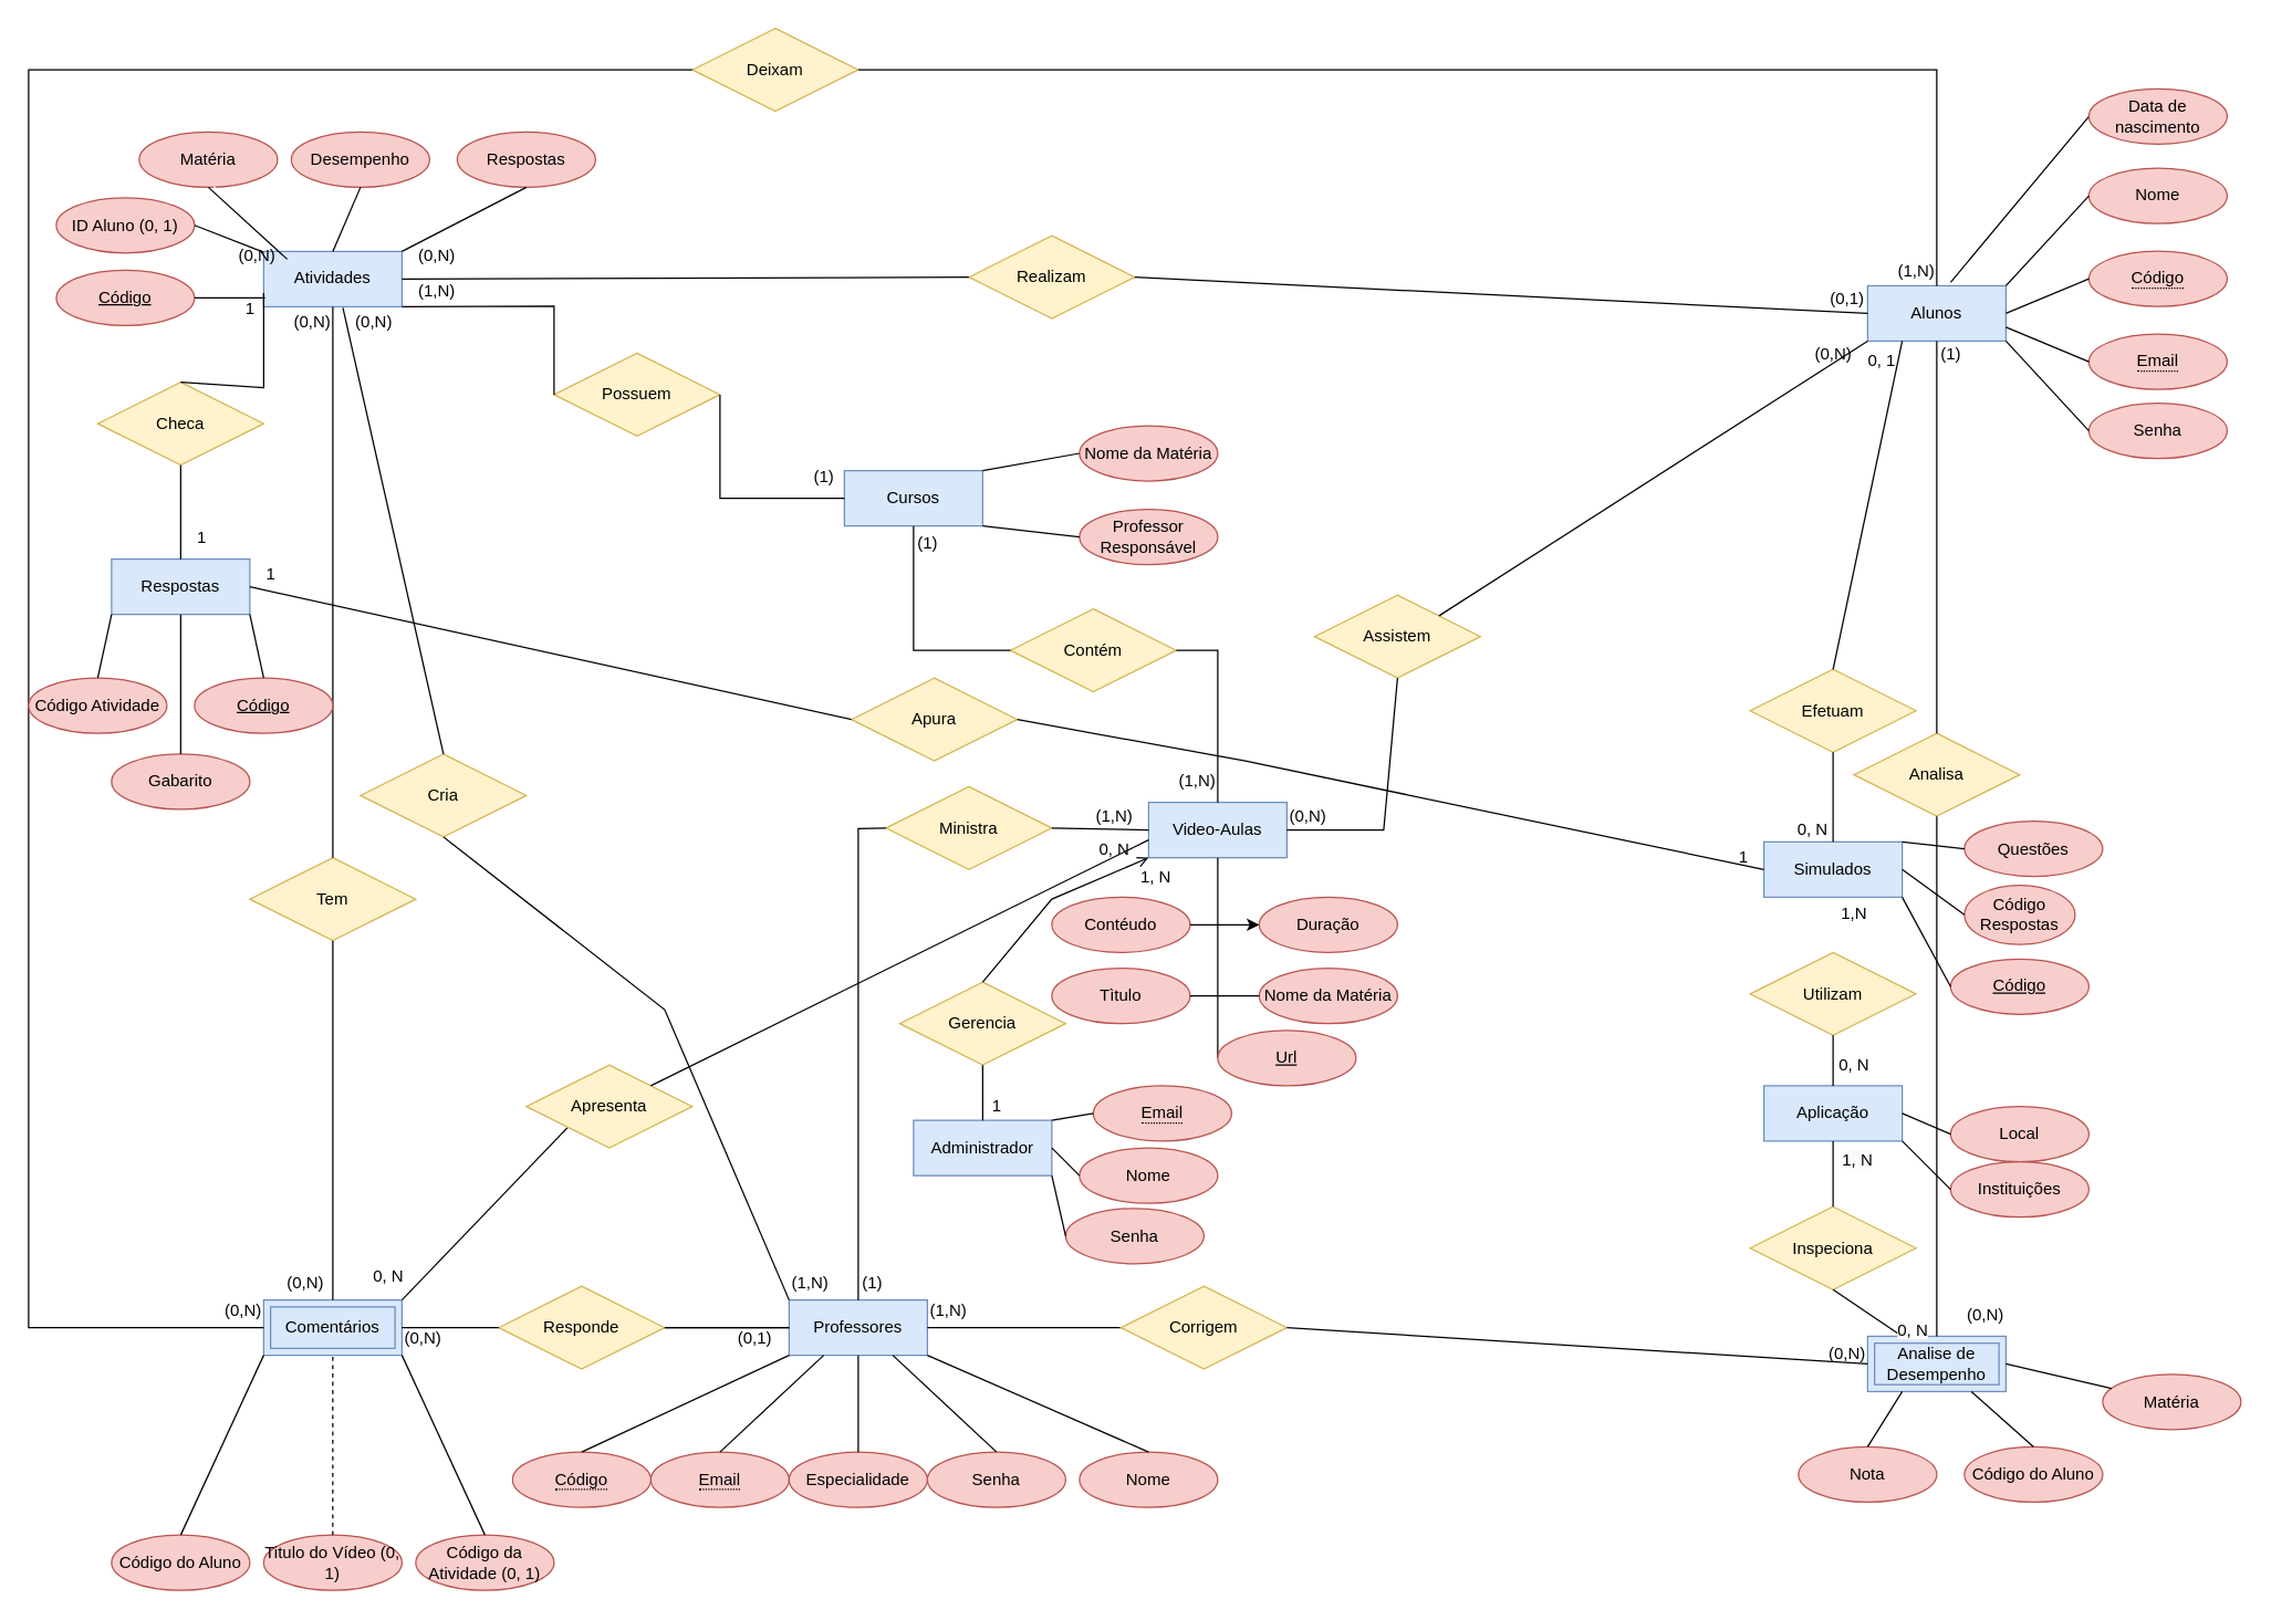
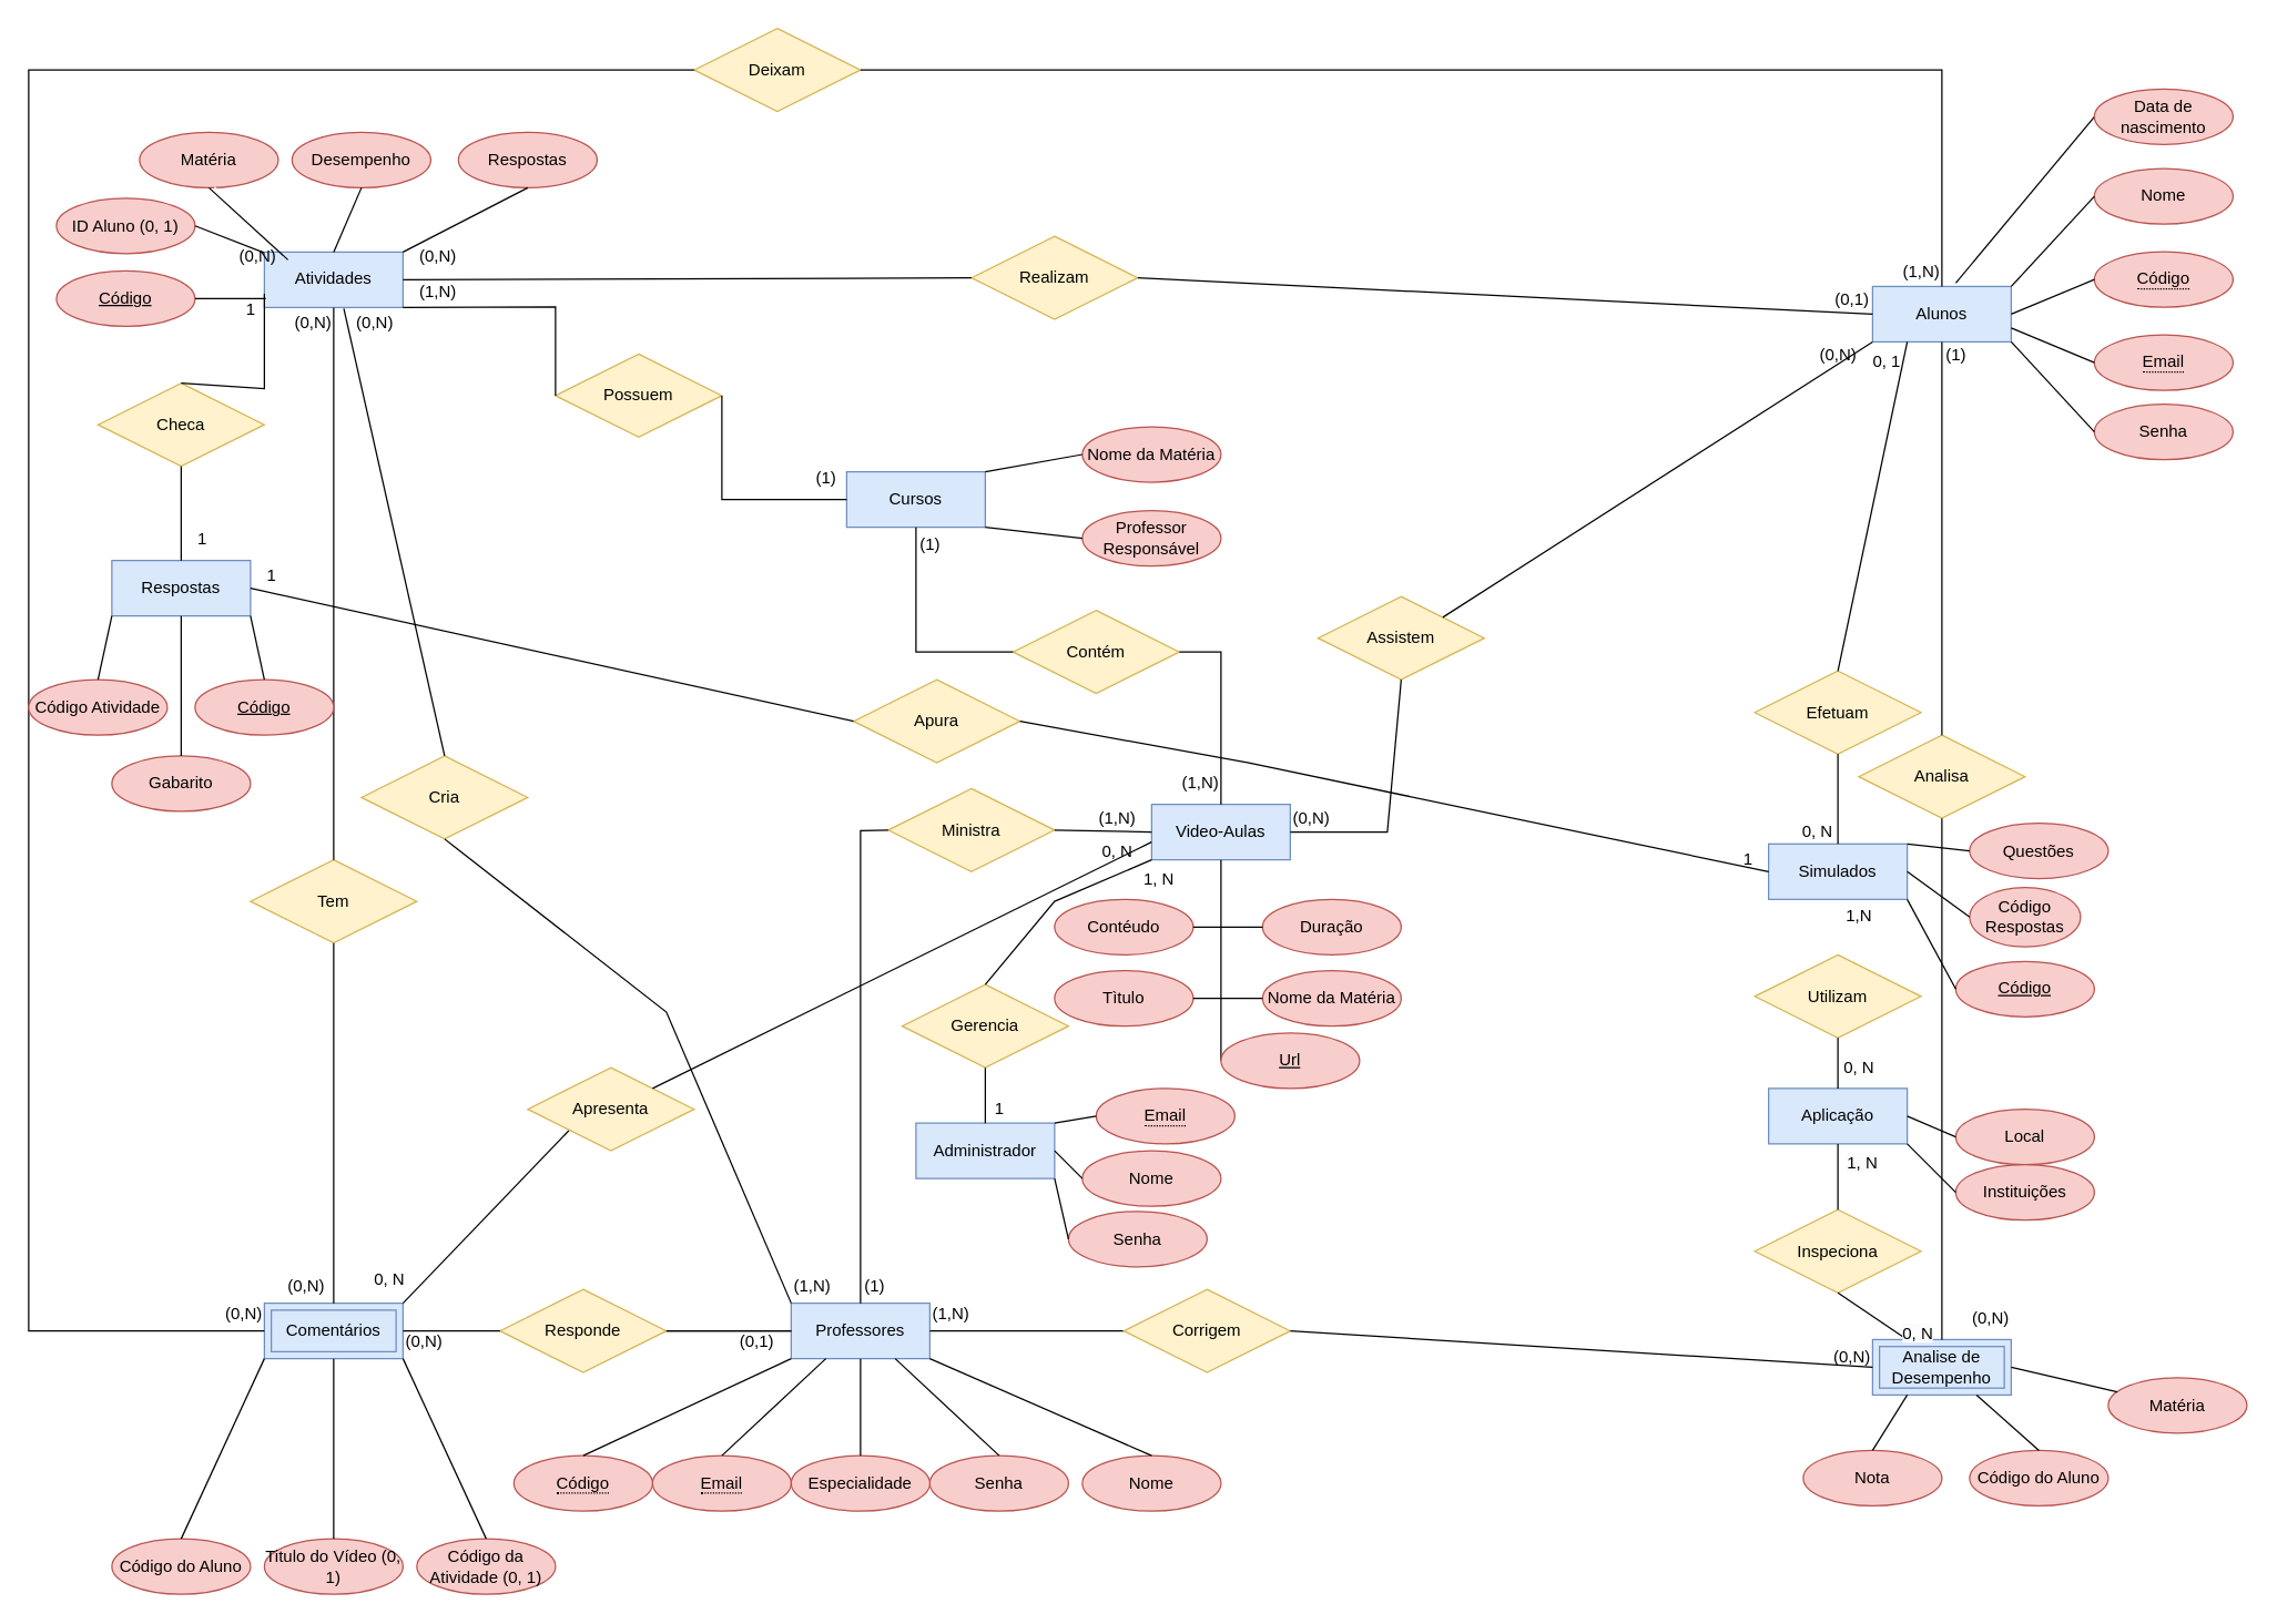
- <mxCell id="145" value="" style="endArrow=open;html=1;rounded=0;exitX=0.5;exitY=0;exitDx=0;exitDy=0;entryX=0;entryY=1;entryDx=0;entryDy=0;" parent="1" source="143" target="2" edge="1"><mxGeometry relative="1" as="geometry"><mxPoint x="680" y="790" as="sourcePoint" /><mxPoint x="880" y="650" as="targetPoint" /><Array as="points"><mxPoint x="760" y="650" /></Array></mxGeometry></mxCell>
+ <mxCell id="145" value="" style="endArrow=none;html=1;rounded=0;exitX=0.5;exitY=0;exitDx=0;exitDy=0;entryX=0;entryY=1;entryDx=0;entryDy=0;" parent="1" source="143" target="2" edge="1"><mxGeometry relative="1" as="geometry"><mxPoint x="680" y="790" as="sourcePoint" /><mxPoint x="880" y="650" as="targetPoint" /><Array as="points"><mxPoint x="760" y="650" /></Array></mxGeometry></mxCell>
- <mxCell id="98" value="" style="endArrow=classic;html=1;rounded=0;exitX=1;exitY=0.5;exitDx=0;exitDy=0;entryX=0;entryY=0.5;entryDx=0;entryDy=0;" parent="1" source="50" target="52" edge="1"><mxGeometry relative="1" as="geometry"><mxPoint x="500" y="730" as="sourcePoint" /><mxPoint x="660" y="730" as="targetPoint" /></mxGeometry></mxCell>
+ <mxCell id="98" value="" style="endArrow=none;html=1;rounded=0;exitX=1;exitY=0.5;exitDx=0;exitDy=0;entryX=0;entryY=0.5;entryDx=0;entryDy=0;" parent="1" source="50" target="52" edge="1"><mxGeometry relative="1" as="geometry"><mxPoint x="500" y="730" as="sourcePoint" /><mxPoint x="660" y="730" as="targetPoint" /></mxGeometry></mxCell>
- <mxCell id="61" value="" style="endArrow=none;html=1;rounded=0;entryX=0.5;entryY=1;entryDx=0;entryDy=0;exitX=0.5;exitY=0;exitDx=0;exitDy=0;fillColor=#f8cecc;strokeColor=#000000;dashed=1;" parent="1" source="58" target="9" edge="1"><mxGeometry relative="1" as="geometry"><mxPoint x="180" y="1070" as="sourcePoint" /><mxPoint x="340" y="1070" as="targetPoint" /></mxGeometry></mxCell>
+ <mxCell id="61" value="" style="endArrow=none;html=1;rounded=0;entryX=0.5;entryY=1;entryDx=0;entryDy=0;exitX=0.5;exitY=0;exitDx=0;exitDy=0;fillColor=#f8cecc;strokeColor=#000000;" parent="1" source="58" target="9" edge="1"><mxGeometry relative="1" as="geometry"><mxPoint x="180" y="1070" as="sourcePoint" /><mxPoint x="340" y="1070" as="targetPoint" /></mxGeometry></mxCell>
